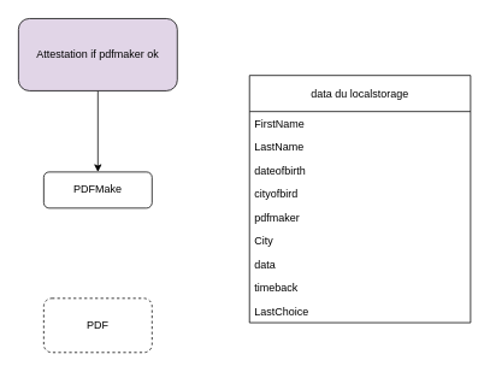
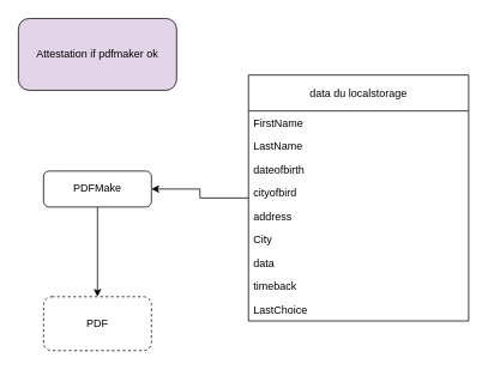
- <mxCell id="13" value="" style="edgeStyle=orthogonalEdgeStyle;rounded=0;orthogonalLoop=1;jettySize=auto;html=1;" parent="1" source="14" target="16" edge="1"><mxGeometry relative="1" as="geometry" /></mxCell>
+ <mxCell id="2" style="edgeStyle=orthogonalEdgeStyle;rounded=0;orthogonalLoop=1;jettySize=auto;html=1;" parent="1" source="3" target="16" edge="1"><mxGeometry relative="1" as="geometry" /></mxCell>
- <mxCell id="8" value="pdfmaker" style="text;strokeColor=none;fillColor=none;align=left;verticalAlign=top;spacingLeft=4;spacingRight=4;overflow=hidden;rotatable=0;points=[[0,0.5],[1,0.5]];portConstraint=eastwest;" parent="3" vertex="1"><mxGeometry y="144" width="245" height="26" as="geometry" /></mxCell>
+ <mxCell id="8" value="address" style="text;strokeColor=none;fillColor=none;align=left;verticalAlign=top;spacingLeft=4;spacingRight=4;overflow=hidden;rotatable=0;points=[[0,0.5],[1,0.5]];portConstraint=eastwest;" parent="3" vertex="1"><mxGeometry y="144" width="245" height="26" as="geometry" /></mxCell>
+ <mxCell id="15" value="" style="edgeStyle=orthogonalEdgeStyle;rounded=0;orthogonalLoop=1;jettySize=auto;html=1;" parent="1" source="16" target="17" edge="1"><mxGeometry relative="1" as="geometry" /></mxCell>
